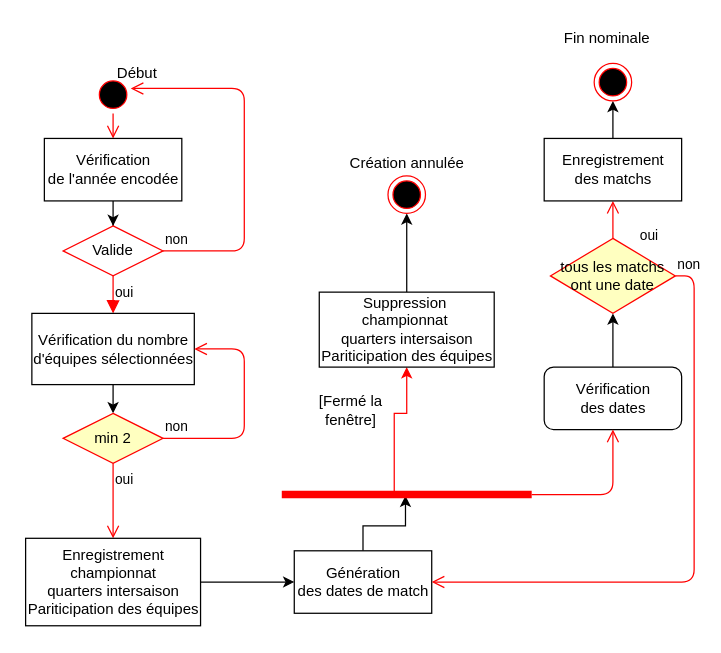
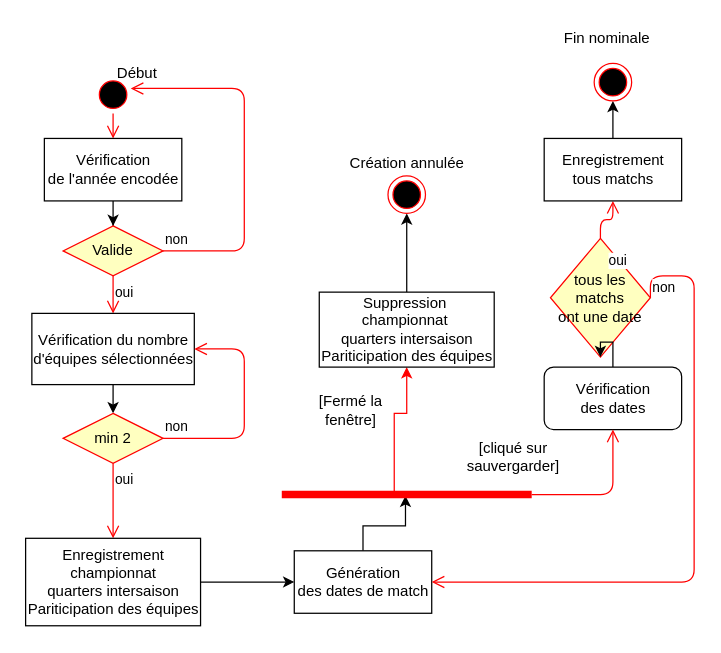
- <mxCell id="22" value="Enregistrement &lt;br&gt;des matchs" style="html=1;" vertex="1" parent="1"><mxGeometry x="435" y="110" width="110" height="50" as="geometry" /></mxCell>
+ <mxCell id="22" value="Enregistrement &lt;br&gt;tous matchs" style="html=1;" vertex="1" parent="1"><mxGeometry x="435" y="110" width="110" height="50" as="geometry" /></mxCell>
- <mxCell id="6" value="Valide" style="rhombus;whiteSpace=wrap;html=1;fillColor=#ffffff;strokeColor=#ff0000;" vertex="1" parent="1"><mxGeometry x="50" y="180" width="80" height="40" as="geometry" /></mxCell>
+ <mxCell id="6" value="Valide" style="rhombus;whiteSpace=wrap;html=1;fillColor=#ffffc0;strokeColor=#ff0000;" vertex="1" parent="1"><mxGeometry x="50" y="180" width="80" height="40" as="geometry" /></mxCell>
- <mxCell id="16" value="tous les matchs &lt;br&gt;ont une date" style="rhombus;whiteSpace=wrap;html=1;fillColor=#ffffc0;strokeColor=#ff0000;" vertex="1" parent="1"><mxGeometry x="440" y="190" width="100" height="60" as="geometry" /></mxCell>
+ <mxCell id="16" value="tous les matchs &lt;br&gt;ont une date" style="rhombus;whiteSpace=wrap;html=1;fillColor=#ffffc0;strokeColor=#ff0000;" vertex="1" parent="1"><mxGeometry x="440" y="190" width="80" height="95" as="geometry" /></mxCell>
- <mxCell id="8" value="oui" style="edgeStyle=orthogonalEdgeStyle;html=1;align=left;verticalAlign=top;endArrow=block;endSize=8;strokeColor=#ff0000;entryX=0.5;entryY=0;entryDx=0;entryDy=0;" edge="1" source="6" parent="1" target="10"><mxGeometry x="-1" relative="1" as="geometry"><mxPoint x="90" y="280" as="targetPoint" /></mxGeometry></mxCell>
+ <mxCell id="8" value="oui" style="edgeStyle=orthogonalEdgeStyle;html=1;align=left;verticalAlign=top;endArrow=open;endSize=8;strokeColor=#ff0000;entryX=0.5;entryY=0;entryDx=0;entryDy=0;" edge="1" source="6" parent="1" target="10"><mxGeometry x="-1" relative="1" as="geometry"><mxPoint x="90" y="280" as="targetPoint" /></mxGeometry></mxCell>
+ <mxCell id="28" value="[cliqué sur &lt;br&gt;sauvergarder]" style="text;html=1;align=center;verticalAlign=middle;resizable=0;points=[];autosize=1;" vertex="1" parent="1"><mxGeometry x="365" y="350" width="90" height="30" as="geometry" /></mxCell>
